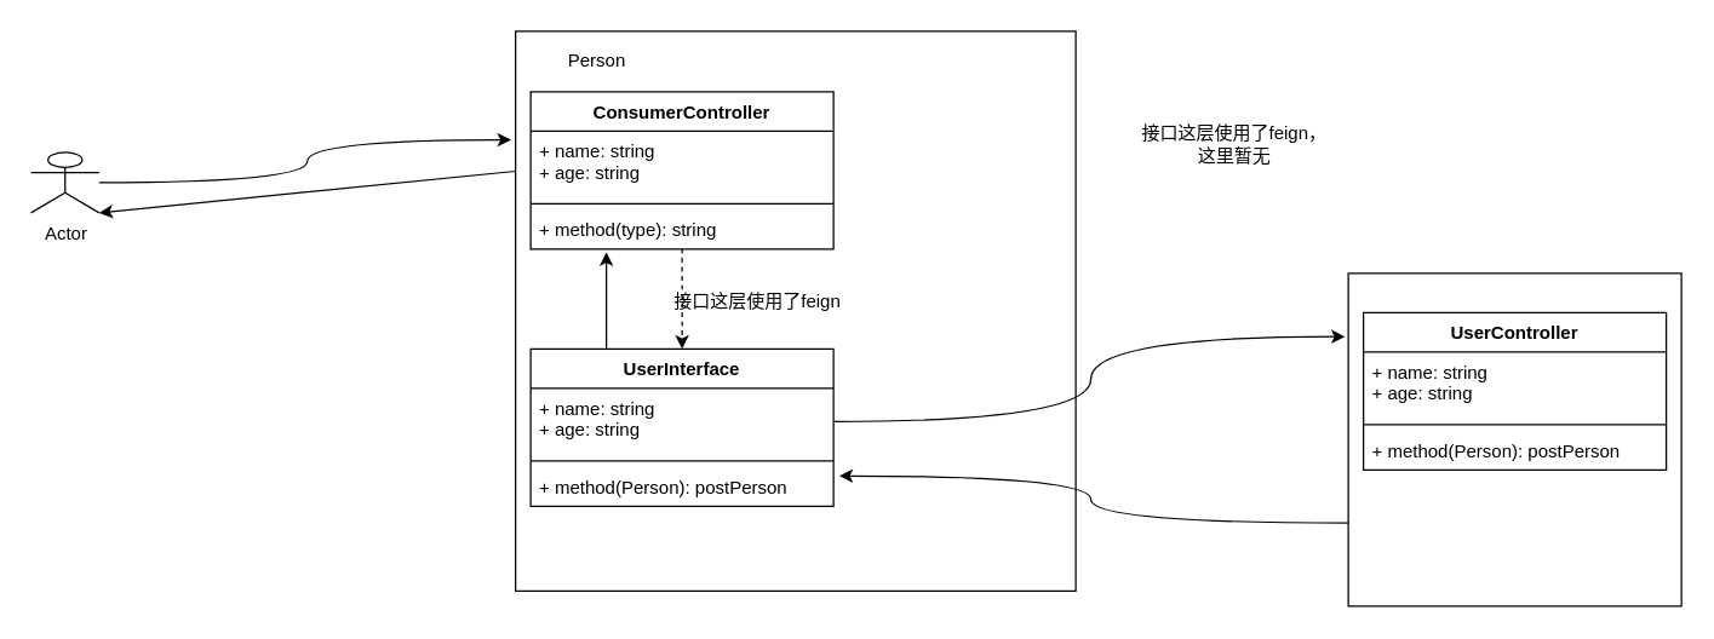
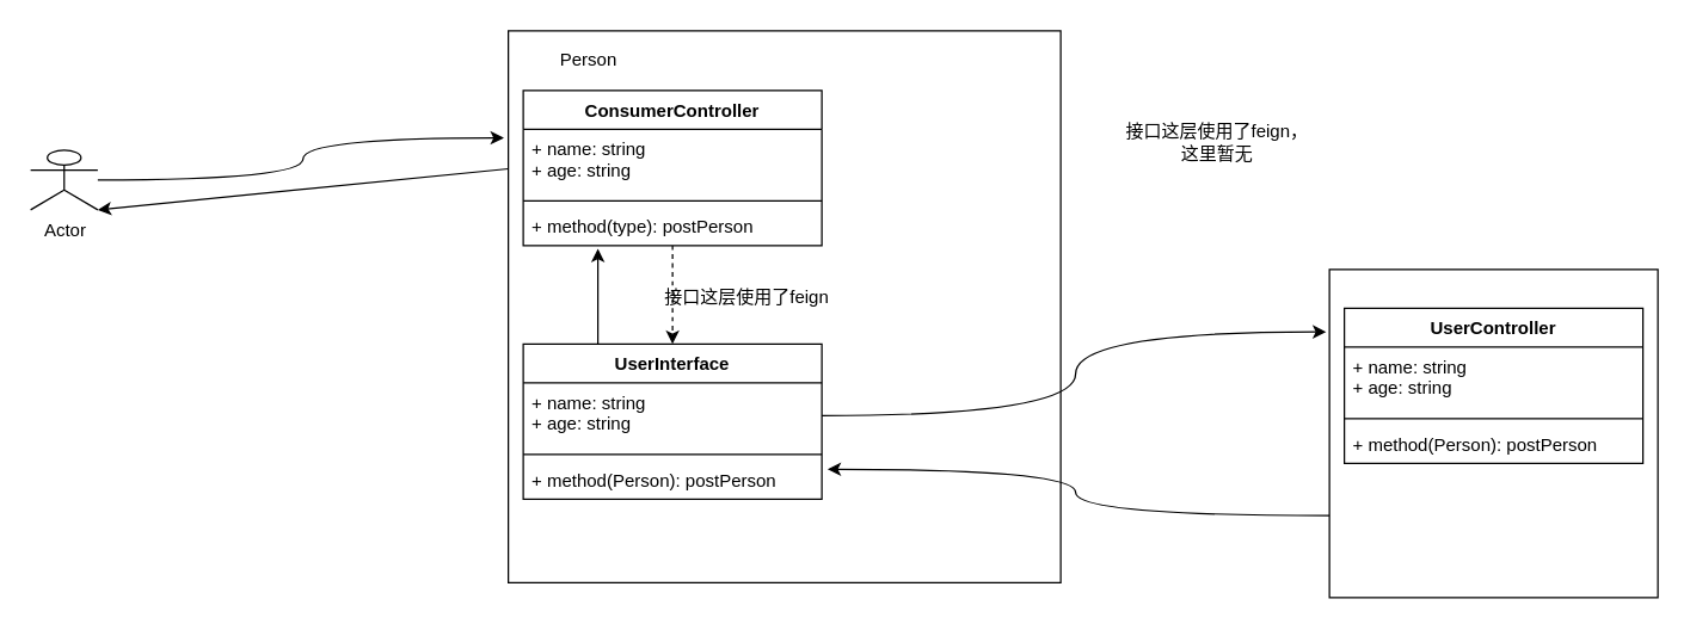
- <mxCell id="13" value="+ method(type): string" style="text;strokeColor=none;fillColor=none;align=left;verticalAlign=top;spacingLeft=4;spacingRight=4;overflow=hidden;rotatable=0;points=[[0,0.5],[1,0.5]];portConstraint=eastwest;" vertex="1" parent="10"><mxGeometry y="78" width="200" height="26" as="geometry" /></mxCell>
+ <mxCell id="13" value="+ method(type): postPerson" style="text;strokeColor=none;fillColor=none;align=left;verticalAlign=top;spacingLeft=4;spacingRight=4;overflow=hidden;rotatable=0;points=[[0,0.5],[1,0.5]];portConstraint=eastwest;" vertex="1" parent="10"><mxGeometry y="78" width="200" height="26" as="geometry" /></mxCell>
